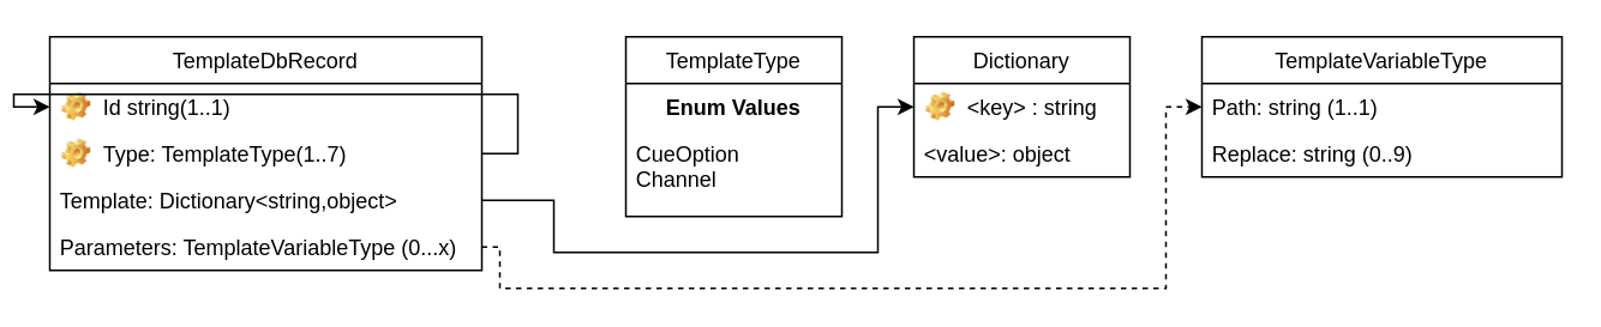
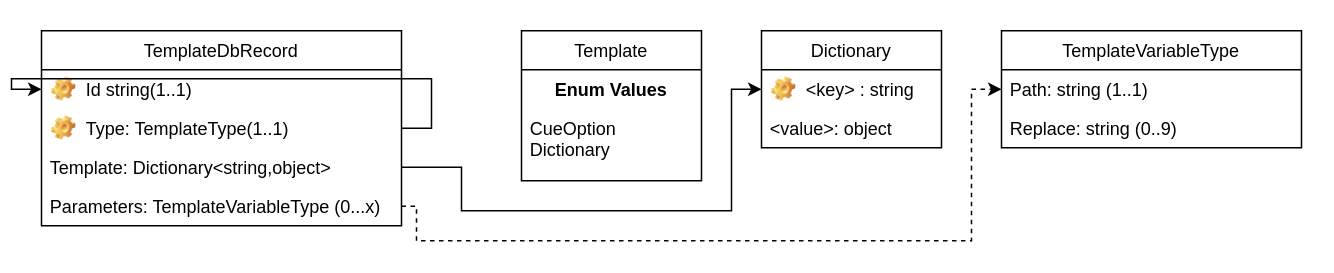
- <mxCell id="9" value="TemplateType" style="swimlane;fontStyle=0;childLayout=stackLayout;horizontal=1;startSize=26;fillColor=none;horizontalStack=0;resizeParent=1;resizeParentMax=0;resizeLast=0;collapsible=1;marginBottom=0;" parent="1" vertex="1"><mxGeometry x="340" y="20" width="120" height="100" as="geometry" /></mxCell>
+ <mxCell id="9" value="Template" style="swimlane;fontStyle=0;childLayout=stackLayout;horizontal=1;startSize=26;fillColor=none;horizontalStack=0;resizeParent=1;resizeParentMax=0;resizeLast=0;collapsible=1;marginBottom=0;" parent="1" vertex="1"><mxGeometry x="340" y="20" width="120" height="100" as="geometry" /></mxCell>
- <mxCell id="4" value="Type: TemplateType(1..7)" style="label;fontStyle=0;strokeColor=none;fillColor=none;align=left;verticalAlign=top;overflow=hidden;spacingLeft=28;spacingRight=4;rotatable=0;points=[[0,0.5],[1,0.5]];portConstraint=eastwest;imageWidth=16;imageHeight=16;image=img/clipart/Gear_128x128.png" vertex="1" parent="2"><mxGeometry y="52" width="240" height="26" as="geometry" /></mxCell>
+ <mxCell id="4" value="Type: TemplateType(1..1)" style="label;fontStyle=0;strokeColor=none;fillColor=none;align=left;verticalAlign=top;overflow=hidden;spacingLeft=28;spacingRight=4;rotatable=0;points=[[0,0.5],[1,0.5]];portConstraint=eastwest;imageWidth=16;imageHeight=16;image=img/clipart/Gear_128x128.png" vertex="1" parent="2"><mxGeometry y="52" width="240" height="26" as="geometry" /></mxCell>
- <mxCell id="11" value="CueOption&#10;Channel" style="text;strokeColor=none;fillColor=none;align=left;verticalAlign=top;spacingLeft=4;spacingRight=4;overflow=hidden;rotatable=0;points=[[0,0.5],[1,0.5]];portConstraint=eastwest;" parent="9" vertex="1"><mxGeometry y="52" width="120" height="48" as="geometry" /></mxCell>
+ <mxCell id="11" value="CueOption&#10;Dictionary" style="text;strokeColor=none;fillColor=none;align=left;verticalAlign=top;spacingLeft=4;spacingRight=4;overflow=hidden;rotatable=0;points=[[0,0.5],[1,0.5]];portConstraint=eastwest;" parent="9" vertex="1"><mxGeometry y="52" width="120" height="48" as="geometry" /></mxCell>
